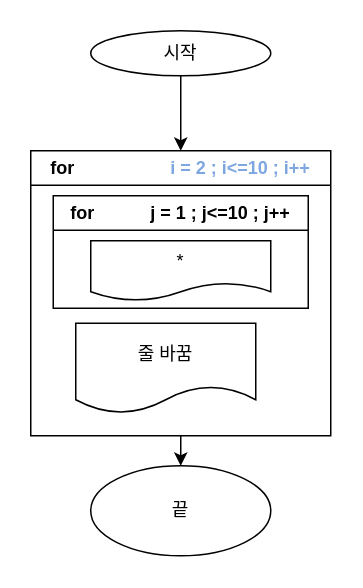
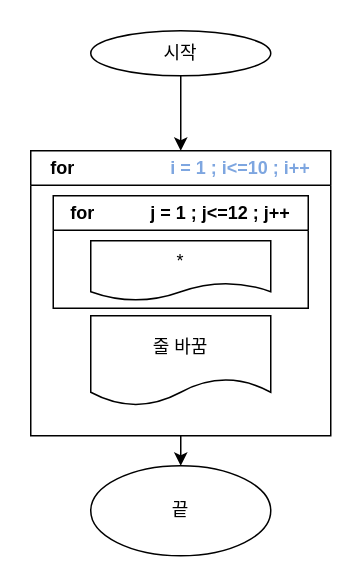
- <mxCell id="5" value="for&lt;span style=&quot;white-space: pre;&quot;&gt;&#09;&lt;/span&gt;&lt;span style=&quot;white-space: pre;&quot;&gt;&#09;&lt;/span&gt;&lt;span style=&quot;white-space: pre;&quot;&gt;&#09;&lt;/span&gt;&lt;font color=&quot;#7ea6e0&quot;&gt;i = 2 ; i&amp;lt;=10 ; i++&lt;/font&gt;" style="swimlane;whiteSpace=wrap;html=1;" vertex="1" parent="1"><mxGeometry x="20" y="100" width="200" height="190" as="geometry" /></mxCell>
+ <mxCell id="5" value="for&lt;span style=&quot;white-space: pre;&quot;&gt;&#09;&lt;/span&gt;&lt;span style=&quot;white-space: pre;&quot;&gt;&#09;&lt;/span&gt;&lt;span style=&quot;white-space: pre;&quot;&gt;&#09;&lt;/span&gt;&lt;font color=&quot;#7ea6e0&quot;&gt;i = 1 ; i&amp;lt;=10 ; i++&lt;/font&gt;" style="swimlane;whiteSpace=wrap;html=1;" vertex="1" parent="1"><mxGeometry x="20" y="100" width="200" height="190" as="geometry" /></mxCell>
- <mxCell id="6" value="for&lt;span style=&quot;white-space: pre;&quot;&gt;&#09;&lt;/span&gt;&lt;span style=&quot;white-space: pre;&quot;&gt;&#09;&lt;/span&gt;j&amp;nbsp;= 1 ; j&amp;lt;=10 ; j++" style="swimlane;whiteSpace=wrap;html=1;" vertex="1" parent="5"><mxGeometry x="15" y="30" width="170" height="75" as="geometry" /></mxCell>
+ <mxCell id="6" value="for&lt;span style=&quot;white-space: pre;&quot;&gt;&#09;&lt;/span&gt;&lt;span style=&quot;white-space: pre;&quot;&gt;&#09;&lt;/span&gt;j&amp;nbsp;= 1 ; j&amp;lt;=12 ; j++" style="swimlane;whiteSpace=wrap;html=1;" vertex="1" parent="5"><mxGeometry x="15" y="30" width="170" height="75" as="geometry" /></mxCell>
- <mxCell id="8" value="줄 바꿈" style="shape=document;whiteSpace=wrap;html=1;boundedLbl=1;" vertex="1" parent="5"><mxGeometry x="30" y="115" width="120" height="60" as="geometry" /></mxCell>
+ <mxCell id="8" value="줄 바꿈" style="shape=document;whiteSpace=wrap;html=1;boundedLbl=1;" vertex="1" parent="5"><mxGeometry x="40" y="110" width="120" height="60" as="geometry" /></mxCell>
